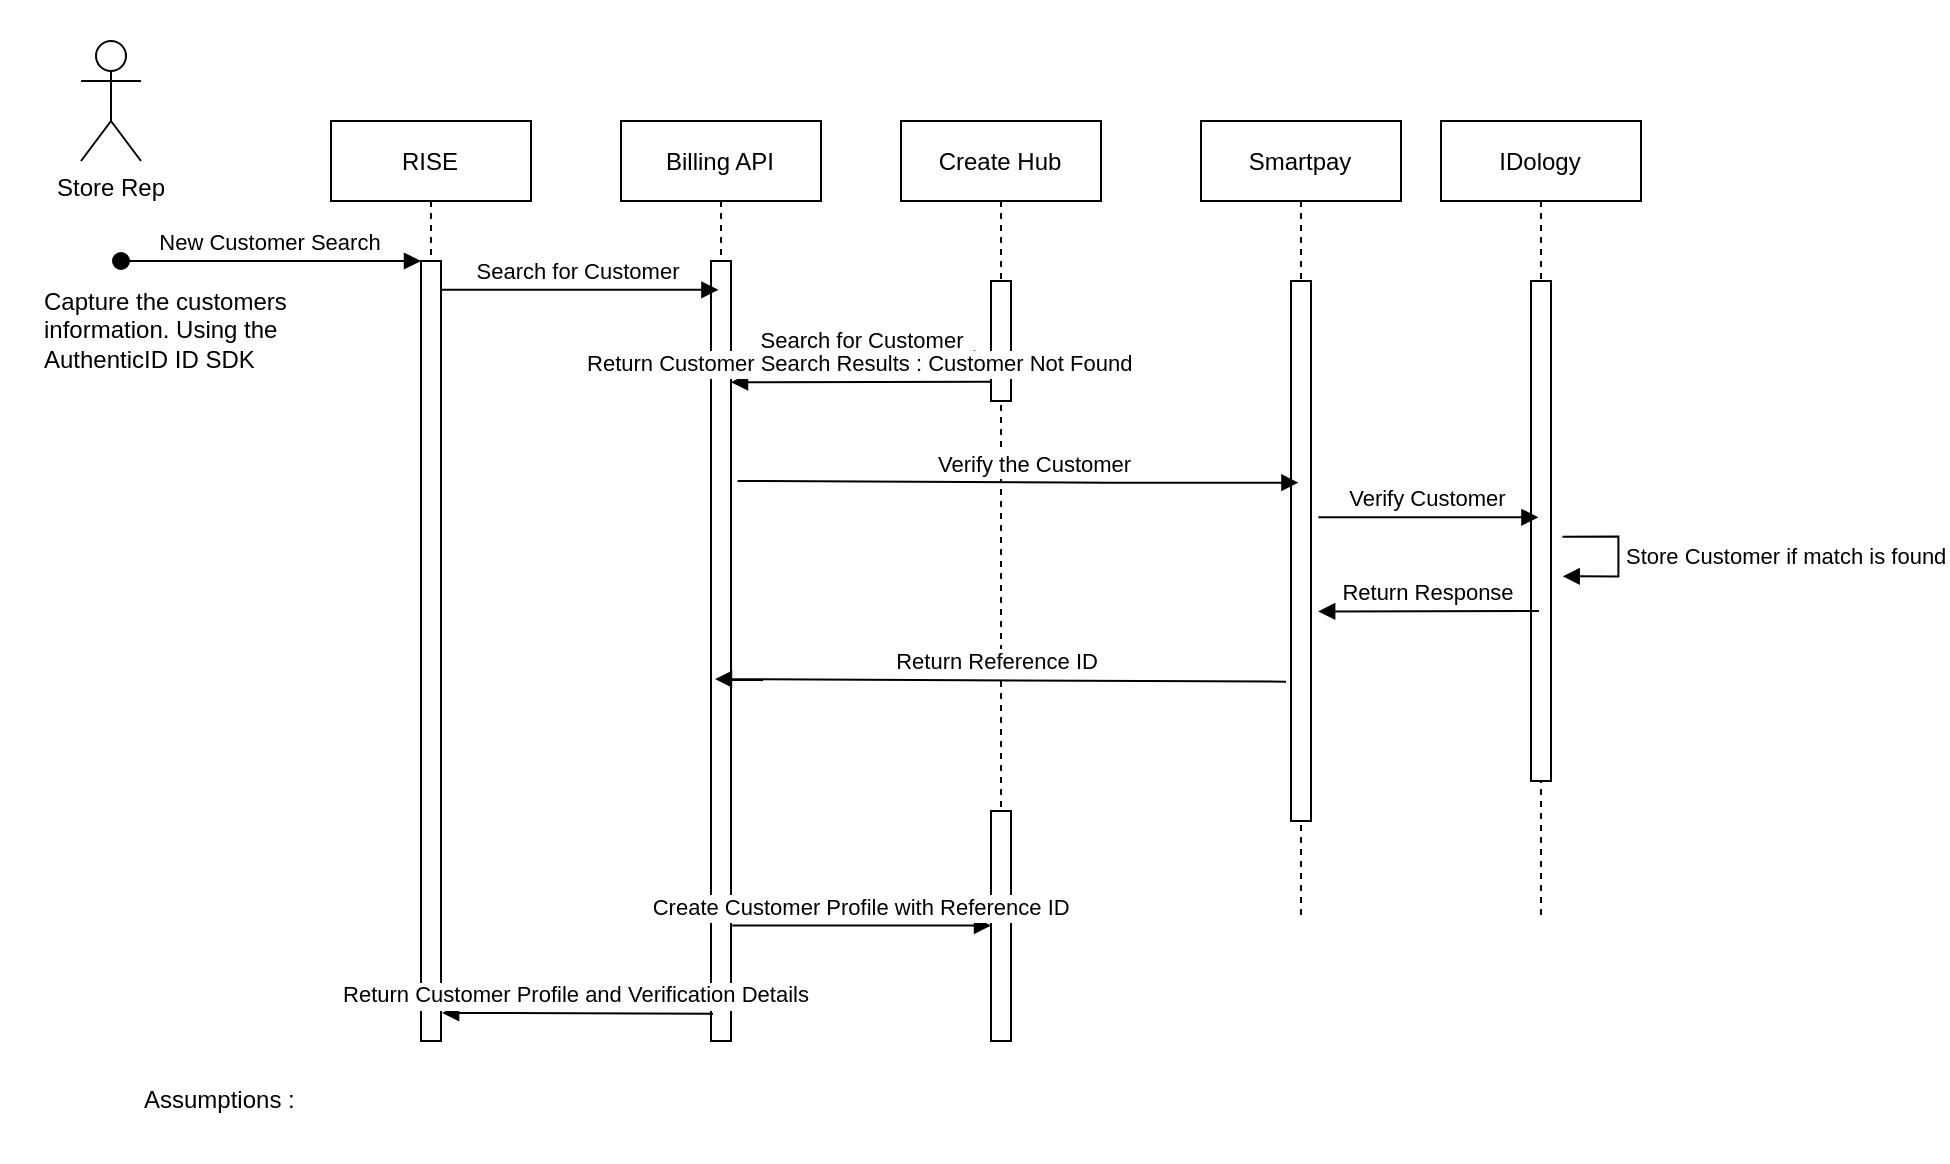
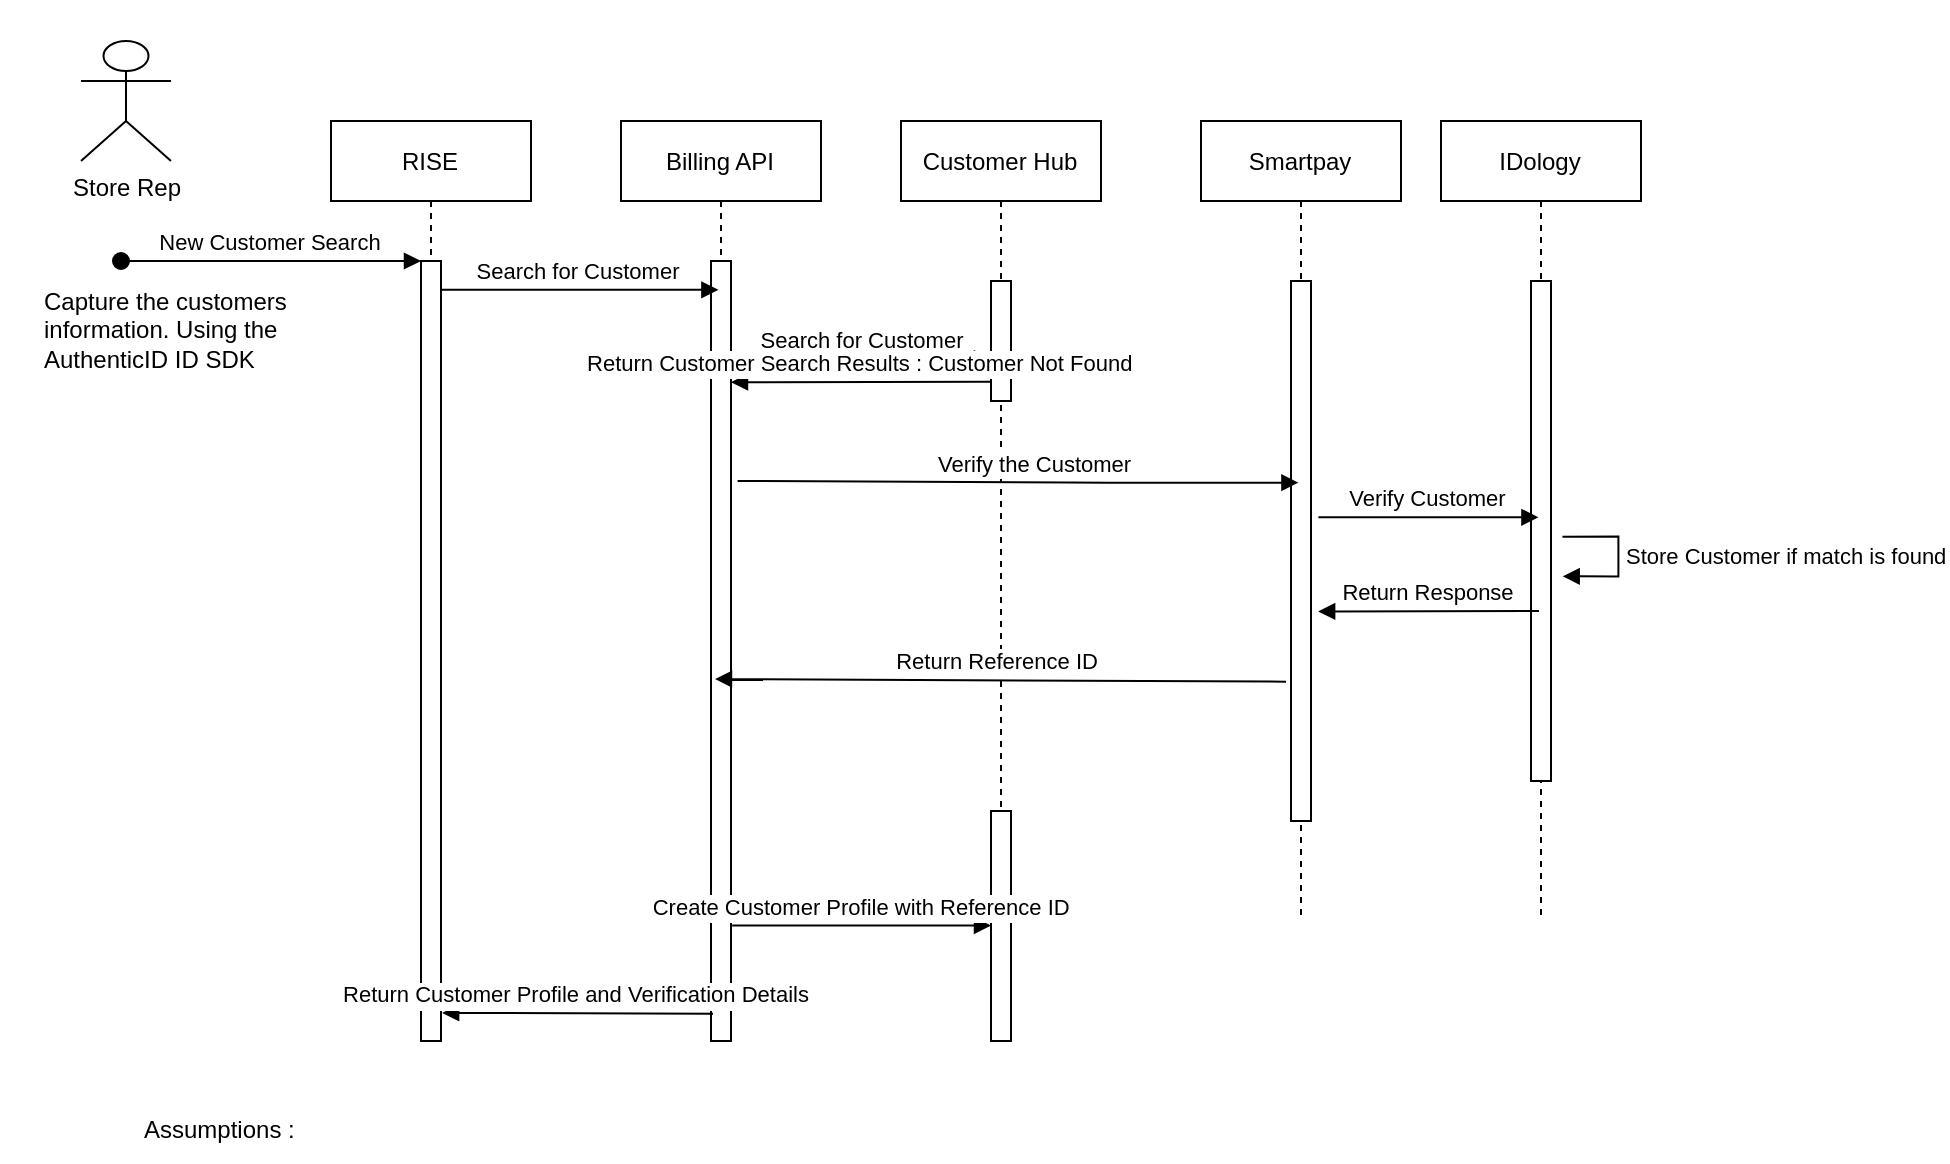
- <mxCell id="8" value="Store Rep" style="shape=umlActor;verticalLabelPosition=bottom;verticalAlign=top;html=1;" parent="1" vertex="1"><mxGeometry x="40" y="20" width="30" height="60" as="geometry" /></mxCell>
+ <mxCell id="8" value="Store Rep" style="shape=umlActor;verticalLabelPosition=bottom;verticalAlign=top;html=1;" parent="1" vertex="1"><mxGeometry x="40" y="20" width="45" height="60" as="geometry" /></mxCell>
- <mxCell id="9" value="Create Hub" style="shape=umlLifeline;perimeter=lifelinePerimeter;container=1;collapsible=0;recursiveResize=0;rounded=0;shadow=0;strokeWidth=1;" parent="1" vertex="1"><mxGeometry x="450" y="60" width="100" height="460" as="geometry" /></mxCell>
+ <mxCell id="9" value="Customer Hub" style="shape=umlLifeline;perimeter=lifelinePerimeter;container=1;collapsible=0;recursiveResize=0;rounded=0;shadow=0;strokeWidth=1;" parent="1" vertex="1"><mxGeometry x="450" y="60" width="100" height="460" as="geometry" /></mxCell>
- <mxCell id="17" value="Assumptions :&amp;nbsp;&lt;br&gt;" style="text;html=1;strokeColor=none;fillColor=none;align=left;verticalAlign=middle;whiteSpace=wrap;rounded=0;" parent="1" vertex="1"><mxGeometry x="70" y="540" width="160" height="20" as="geometry" /></mxCell>
+ <mxCell id="17" value="Assumptions :&amp;nbsp;&lt;br&gt;" style="text;html=1;strokeColor=none;fillColor=none;align=left;verticalAlign=middle;whiteSpace=wrap;rounded=0;" parent="1" vertex="1"><mxGeometry x="70" y="555" width="160" height="20" as="geometry" /></mxCell>
